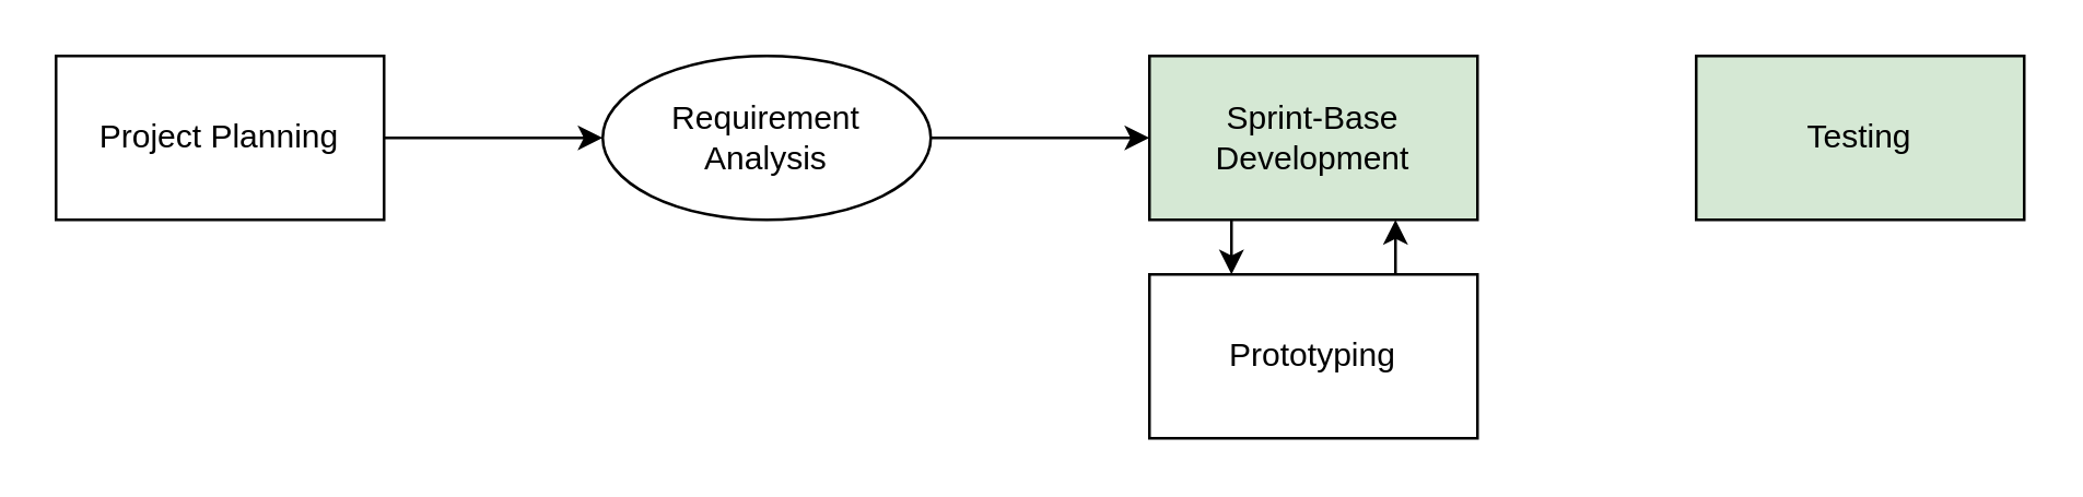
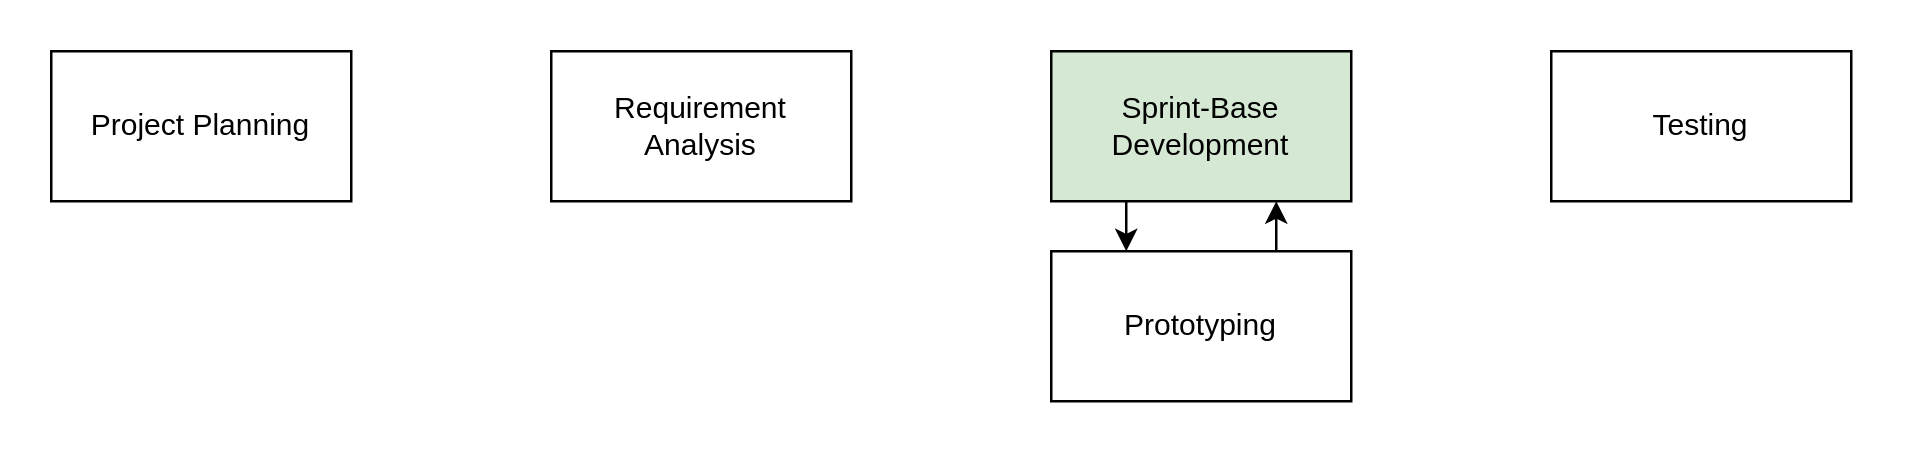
- <mxCell id="2" style="edgeStyle=orthogonalEdgeStyle;rounded=0;orthogonalLoop=1;jettySize=auto;html=1;entryX=0;entryY=0.5;entryDx=0;entryDy=0;" edge="1" parent="1" source="3" target="5"><mxGeometry relative="1" as="geometry" /></mxCell>
- <mxCell id="5" value="Requirement&lt;div&gt;Analysis&lt;/div&gt;" style="ellipse;whiteSpace=wrap;html=1;" vertex="1" parent="1"><mxGeometry x="220" y="20" width="120" height="60" as="geometry" /></mxCell>
+ <mxCell id="5" value="Requirement&lt;div&gt;Analysis&lt;/div&gt;" style="rounded=0;whiteSpace=wrap;html=1;" vertex="1" parent="1"><mxGeometry x="220" y="20" width="120" height="60" as="geometry" /></mxCell>
- <mxCell id="4" style="edgeStyle=orthogonalEdgeStyle;rounded=0;orthogonalLoop=1;jettySize=auto;html=1;entryX=0;entryY=0.5;entryDx=0;entryDy=0;" edge="1" parent="1" source="5" target="7"><mxGeometry relative="1" as="geometry" /></mxCell>
- <mxCell id="10" value="Testing" style="rounded=0;whiteSpace=wrap;html=1;fillColor=#d5e8d4;" vertex="1" parent="1"><mxGeometry x="620" y="20" width="120" height="60" as="geometry" /></mxCell>
+ <mxCell id="10" value="Testing" style="rounded=0;whiteSpace=wrap;html=1;" vertex="1" parent="1"><mxGeometry x="620" y="20" width="120" height="60" as="geometry" /></mxCell>
